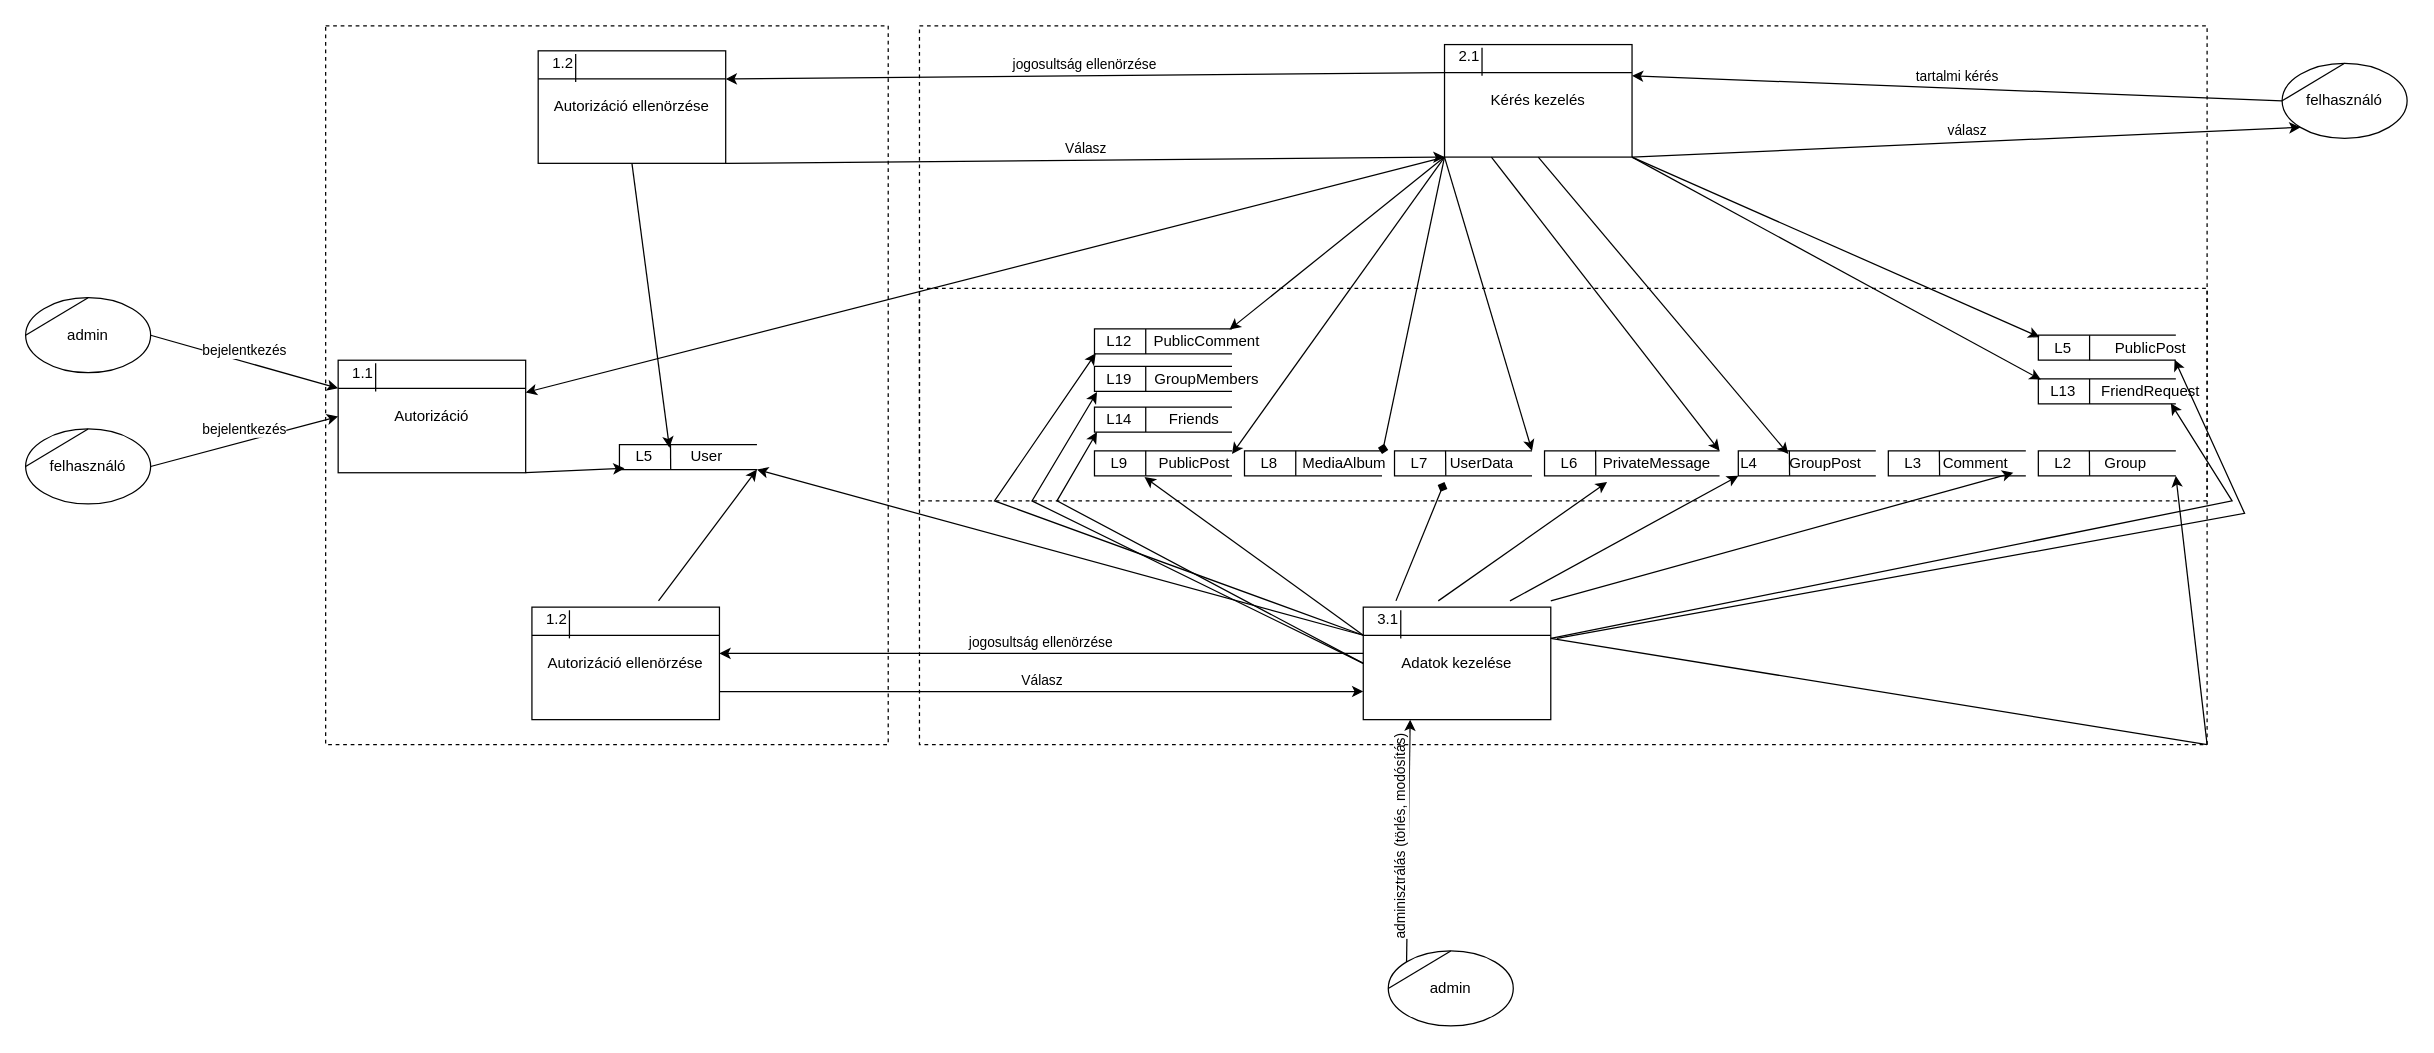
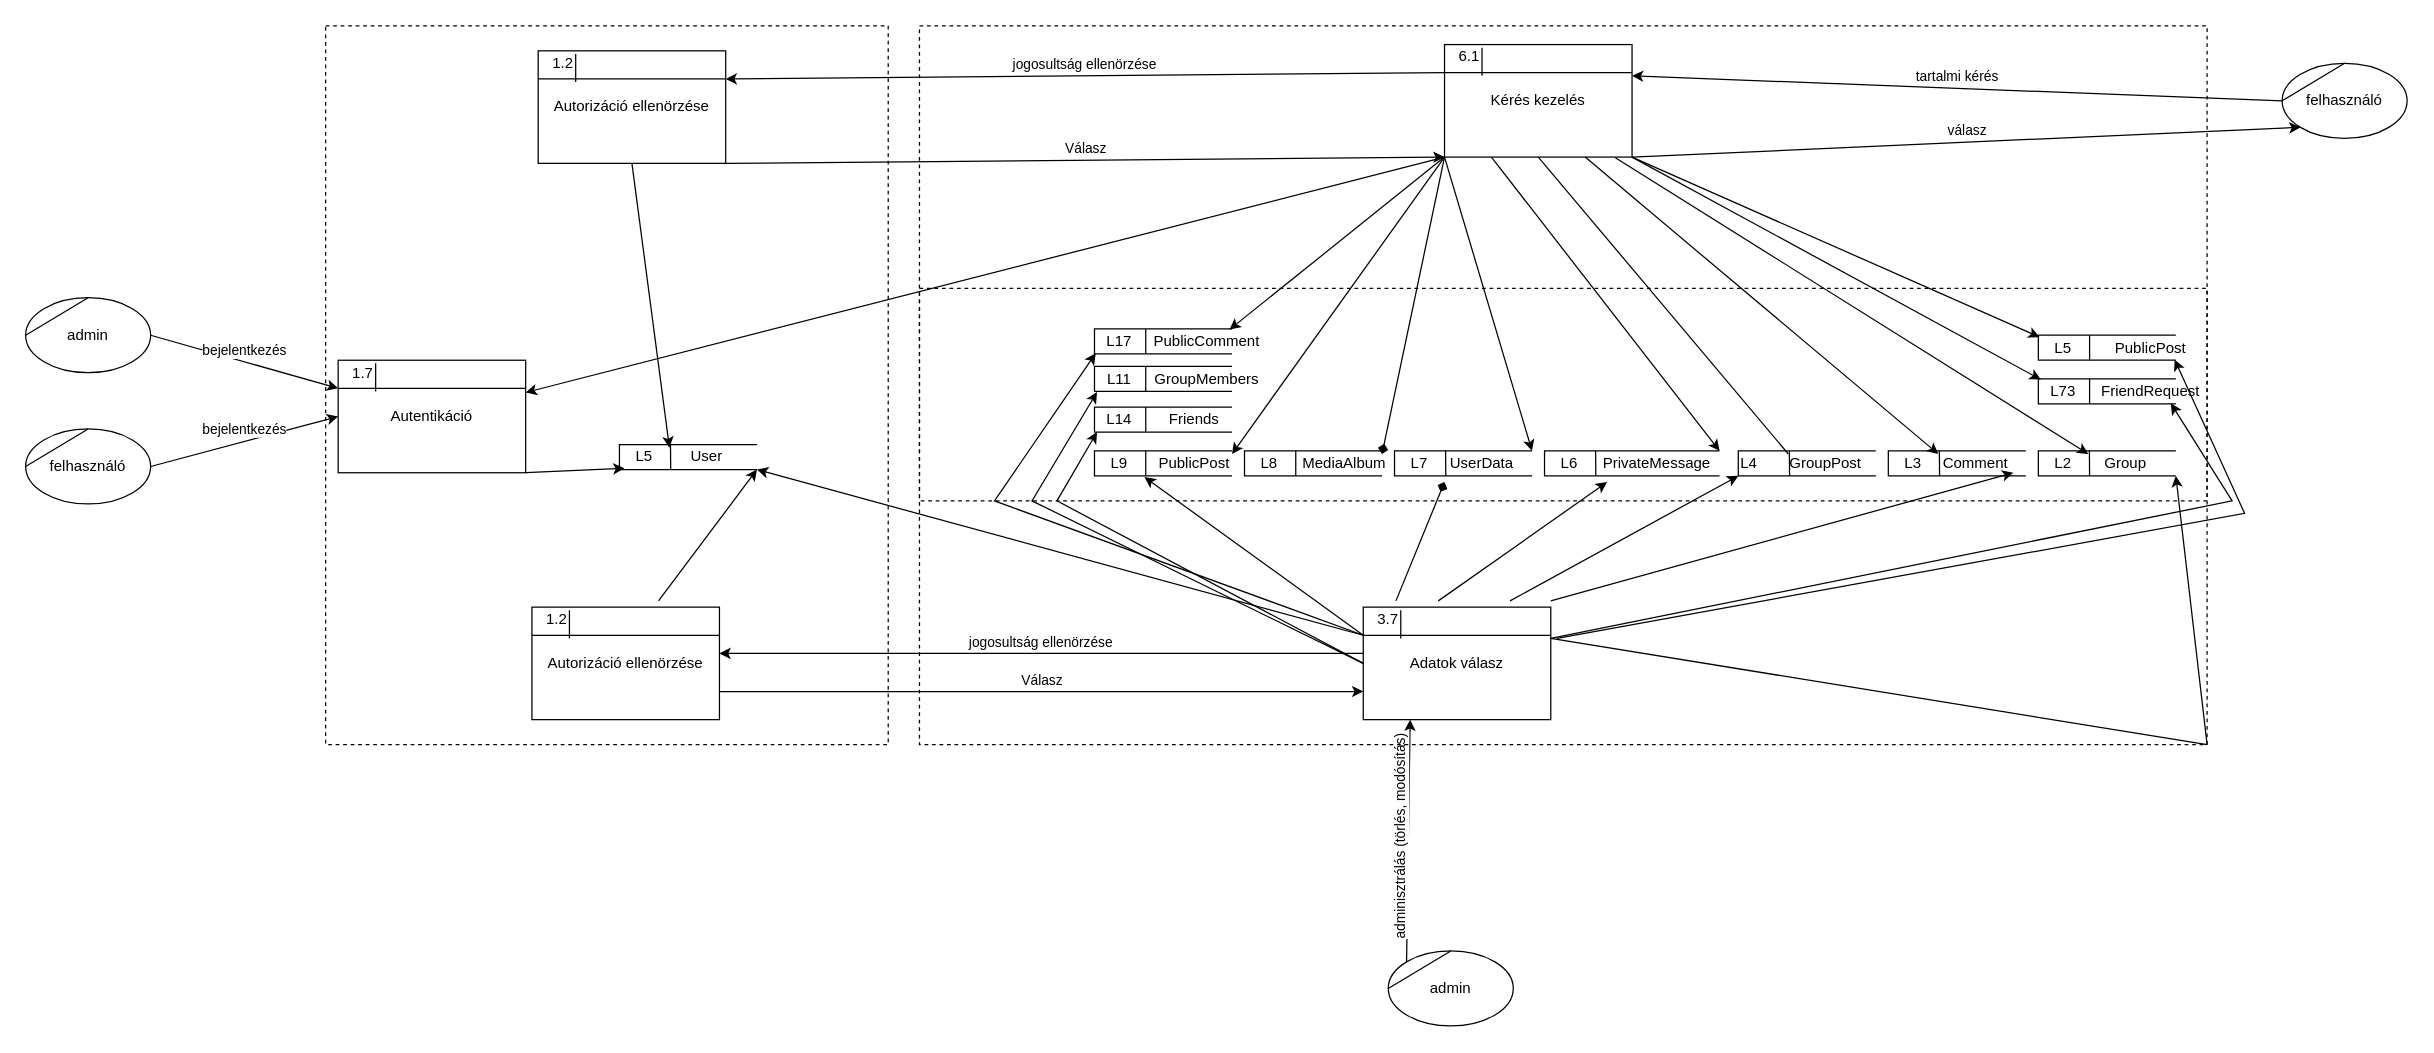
- <mxCell id="3" value="2.1" style="text;html=1;strokeColor=none;fillColor=none;align=center;verticalAlign=middle;whiteSpace=wrap;rounded=0;" vertex="1" parent="1"><mxGeometry x="1145" y="30" width="60" height="30" as="geometry" /></mxCell>
+ <mxCell id="3" value="6.1" style="text;html=1;strokeColor=none;fillColor=none;align=center;verticalAlign=middle;whiteSpace=wrap;rounded=0;" vertex="1" parent="1"><mxGeometry x="1145" y="30" width="60" height="30" as="geometry" /></mxCell>
+ <mxCell id="47" value="" style="endArrow=classic;html=1;rounded=0;exitX=0.75;exitY=1;exitDx=0;exitDy=0;entryX=0;entryY=0.25;entryDx=0;entryDy=0;" edge="1" parent="1" source="2" target="37"><mxGeometry width="50" height="50" relative="1" as="geometry"><mxPoint x="1135" y="210" as="sourcePoint" /><mxPoint x="1185" y="160" as="targetPoint" /></mxGeometry></mxCell>
+ <mxCell id="48" value="" style="endArrow=classic;html=1;rounded=0;entryX=0;entryY=0.25;entryDx=0;entryDy=0;exitX=0.911;exitY=1.006;exitDx=0;exitDy=0;exitPerimeter=0;" edge="1" parent="1" source="2" target="33"><mxGeometry width="50" height="50" relative="1" as="geometry"><mxPoint x="1175" y="220" as="sourcePoint" /><mxPoint x="1225" y="170" as="targetPoint" /></mxGeometry></mxCell>
- <mxCell id="98" value="L12" style="text;html=1;strokeColor=none;fillColor=none;align=center;verticalAlign=middle;whiteSpace=wrap;rounded=0;" vertex="1" parent="1"><mxGeometry x="865" y="257.5" width="60" height="30" as="geometry" /></mxCell>
+ <mxCell id="98" value="L17" style="text;html=1;strokeColor=none;fillColor=none;align=center;verticalAlign=middle;whiteSpace=wrap;rounded=0;" vertex="1" parent="1"><mxGeometry x="865" y="257.5" width="60" height="30" as="geometry" /></mxCell>
- <mxCell id="51" value="1.1" style="text;html=1;strokeColor=none;fillColor=none;align=center;verticalAlign=middle;whiteSpace=wrap;rounded=0;" vertex="1" parent="1"><mxGeometry x="260" y="282.5" width="60" height="30" as="geometry" /></mxCell>
+ <mxCell id="51" value="1.7" style="text;html=1;strokeColor=none;fillColor=none;align=center;verticalAlign=middle;whiteSpace=wrap;rounded=0;" vertex="1" parent="1"><mxGeometry x="260" y="282.5" width="60" height="30" as="geometry" /></mxCell>
- <mxCell id="94" value="L19" style="text;html=1;strokeColor=none;fillColor=none;align=center;verticalAlign=middle;whiteSpace=wrap;rounded=0;" vertex="1" parent="1"><mxGeometry x="865" y="287.5" width="60" height="30" as="geometry" /></mxCell>
+ <mxCell id="94" value="L11" style="text;html=1;strokeColor=none;fillColor=none;align=center;verticalAlign=middle;whiteSpace=wrap;rounded=0;" vertex="1" parent="1"><mxGeometry x="865" y="287.5" width="60" height="30" as="geometry" /></mxCell>
- <mxCell id="102" value="L13" style="text;html=1;strokeColor=none;fillColor=none;align=center;verticalAlign=middle;whiteSpace=wrap;rounded=0;" vertex="1" parent="1"><mxGeometry x="1620" y="297.5" width="60" height="30" as="geometry" /></mxCell>
+ <mxCell id="102" value="L73" style="text;html=1;strokeColor=none;fillColor=none;align=center;verticalAlign=middle;whiteSpace=wrap;rounded=0;" vertex="1" parent="1"><mxGeometry x="1620" y="297.5" width="60" height="30" as="geometry" /></mxCell>
- <mxCell id="50" value="Autorizáció" style="rounded=0;whiteSpace=wrap;html=1;fillColor=default;" vertex="1" parent="1"><mxGeometry x="270" y="287.5" width="150" height="90" as="geometry" /></mxCell>
+ <mxCell id="50" value="Autentikáció" style="rounded=0;whiteSpace=wrap;html=1;fillColor=default;" vertex="1" parent="1"><mxGeometry x="270" y="287.5" width="150" height="90" as="geometry" /></mxCell>
- <mxCell id="46" value="" style="endArrow=classic;html=1;rounded=0;entryX=0;entryY=0.25;entryDx=0;entryDy=0;exitX=0.5;exitY=1;exitDx=0;exitDy=0;" edge="1" parent="1" source="2" target="40"><mxGeometry width="50" height="50" relative="1" as="geometry"><mxPoint x="1135" y="210" as="sourcePoint" /><mxPoint x="1185" y="160" as="targetPoint" /></mxGeometry></mxCell>
+ <mxCell id="46" value="" style="endArrow=none;html=1;rounded=0;entryX=0;entryY=0.25;entryDx=0;entryDy=0;exitX=0.5;exitY=1;exitDx=0;exitDy=0;" edge="1" parent="1" source="2" target="40"><mxGeometry width="50" height="50" relative="1" as="geometry"><mxPoint x="1135" y="210" as="sourcePoint" /><mxPoint x="1185" y="160" as="targetPoint" /></mxGeometry></mxCell>
- <mxCell id="68" value="3.1" style="text;html=1;strokeColor=none;fillColor=none;align=center;verticalAlign=middle;whiteSpace=wrap;rounded=0;" vertex="1" parent="1"><mxGeometry x="1080" y="480" width="60" height="30" as="geometry" /></mxCell>
+ <mxCell id="68" value="3.7" style="text;html=1;strokeColor=none;fillColor=none;align=center;verticalAlign=middle;whiteSpace=wrap;rounded=0;" vertex="1" parent="1"><mxGeometry x="1080" y="480" width="60" height="30" as="geometry" /></mxCell>
- <mxCell id="67" value="Adatok kezelése" style="rounded=0;whiteSpace=wrap;html=1;fillColor=default;" vertex="1" parent="1"><mxGeometry x="1090" y="485" width="150" height="90" as="geometry" /></mxCell>
+ <mxCell id="67" value="Adatok válasz" style="rounded=0;whiteSpace=wrap;html=1;fillColor=default;" vertex="1" parent="1"><mxGeometry x="1090" y="485" width="150" height="90" as="geometry" /></mxCell>
